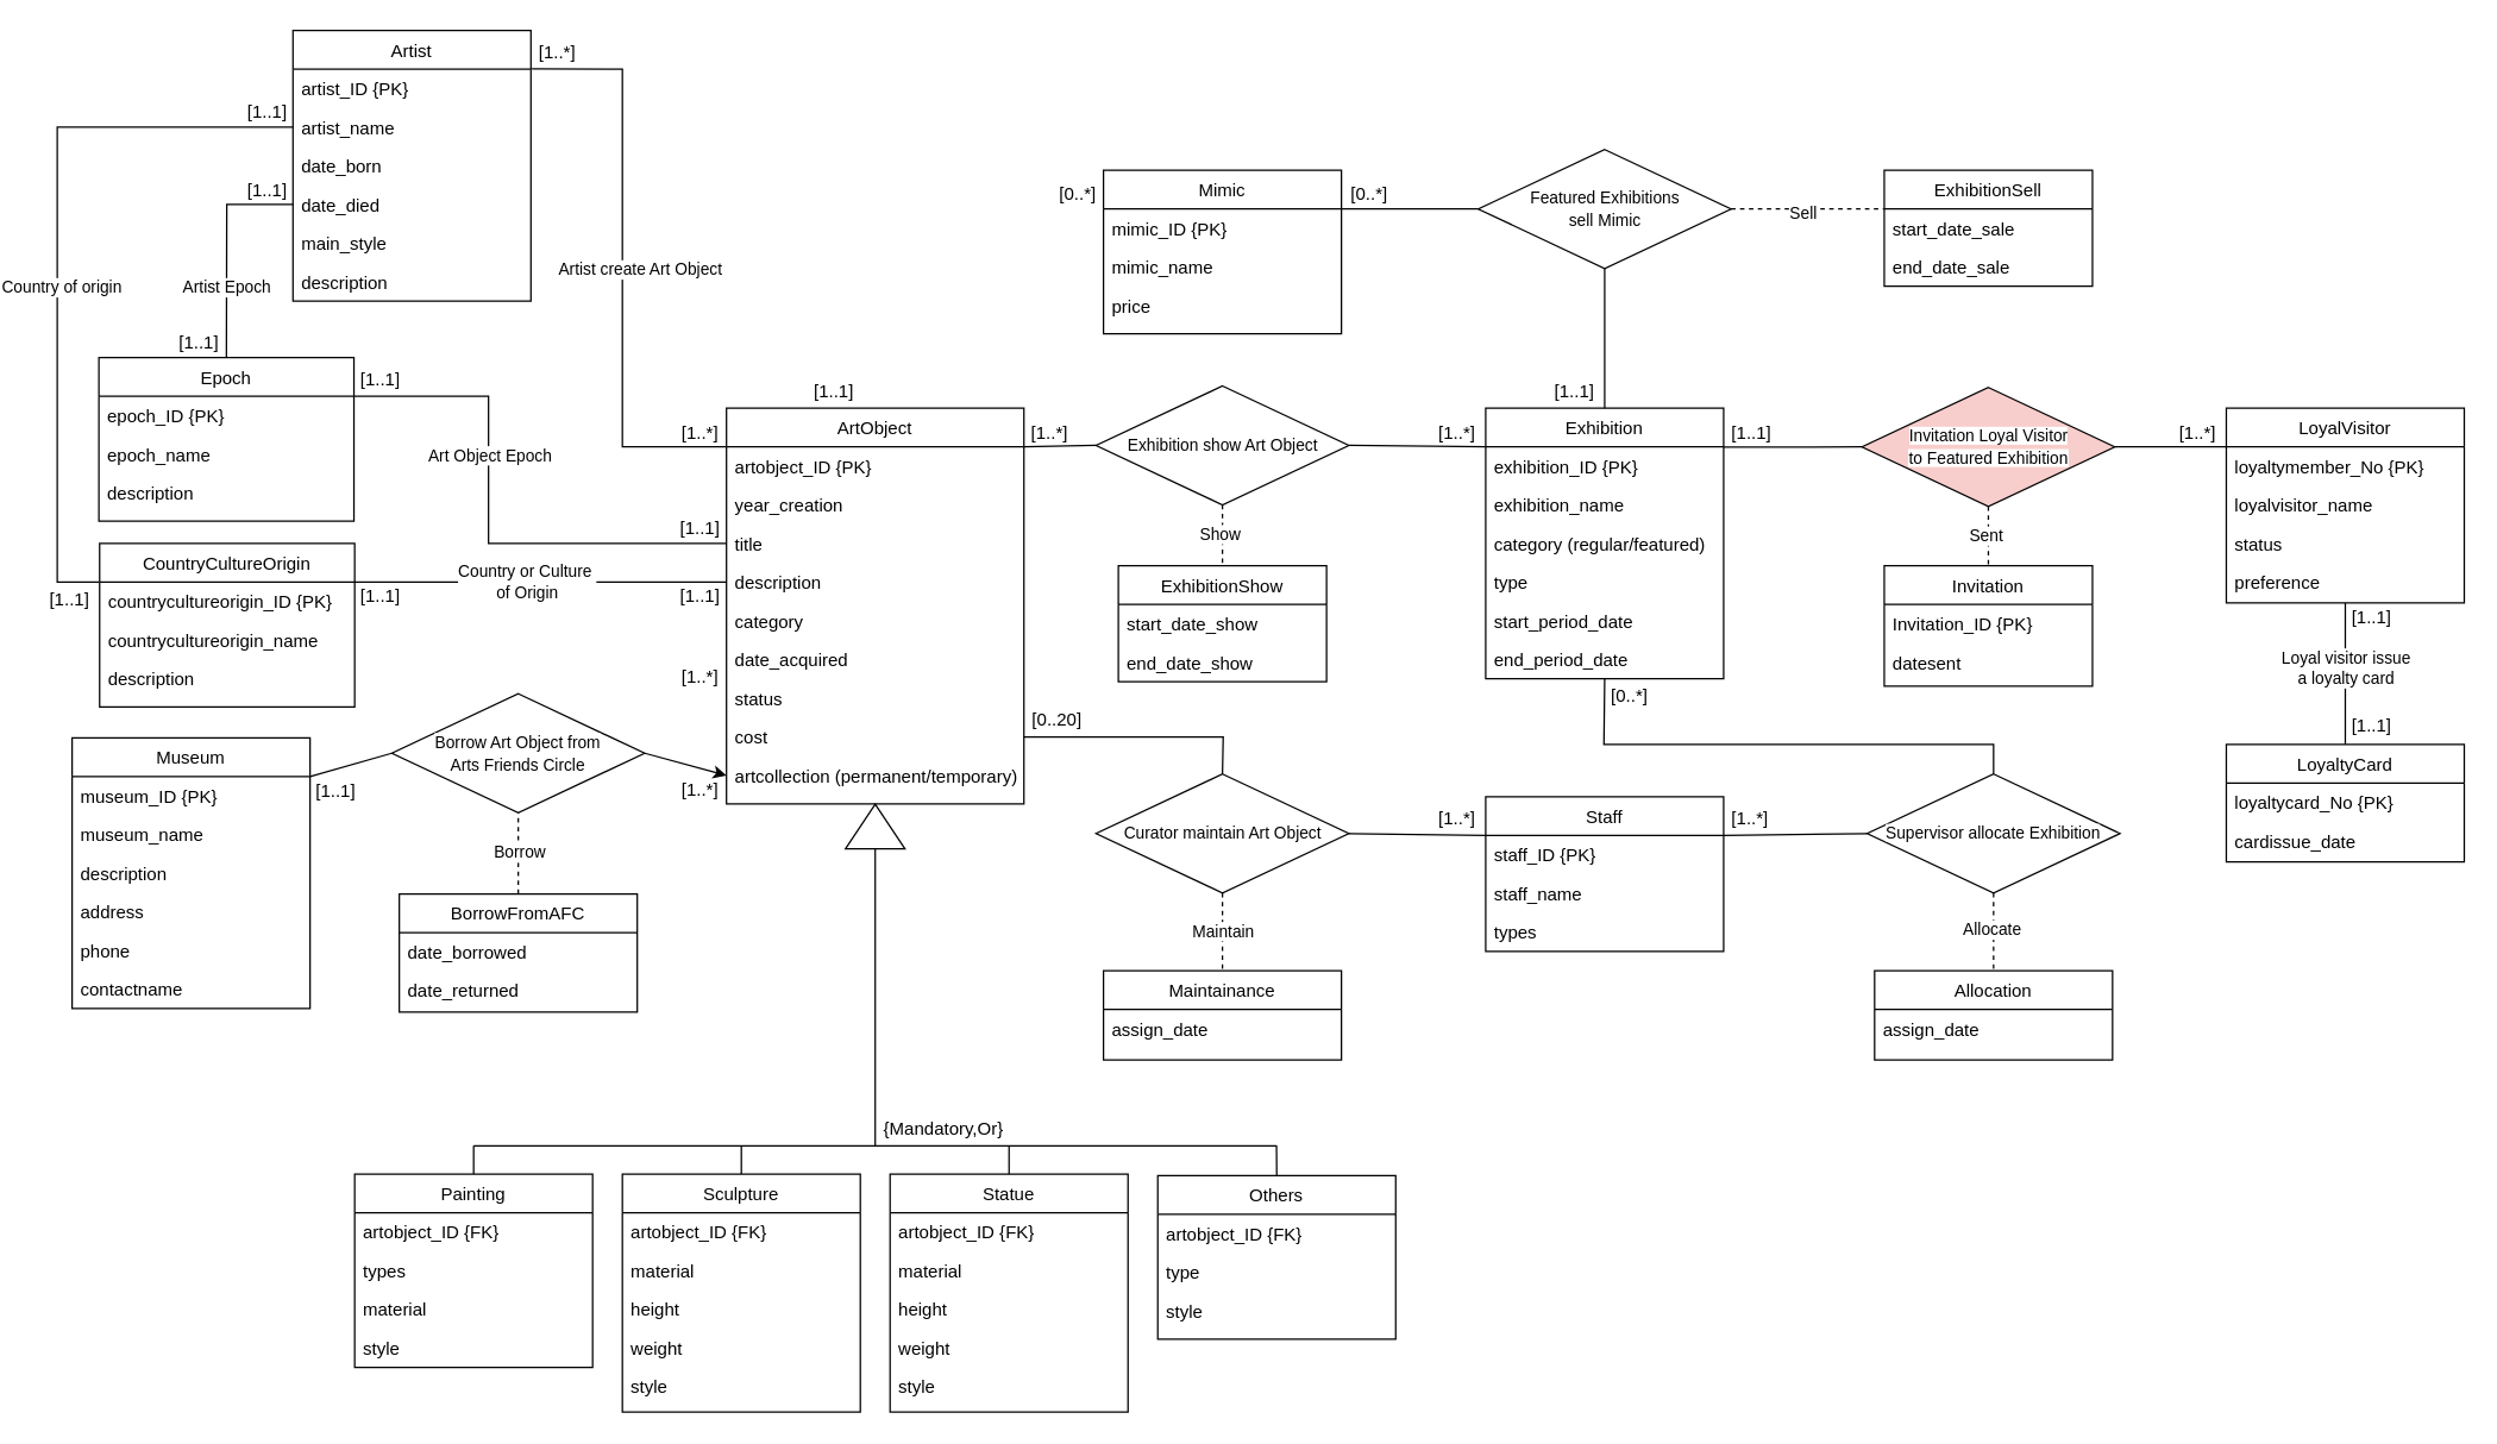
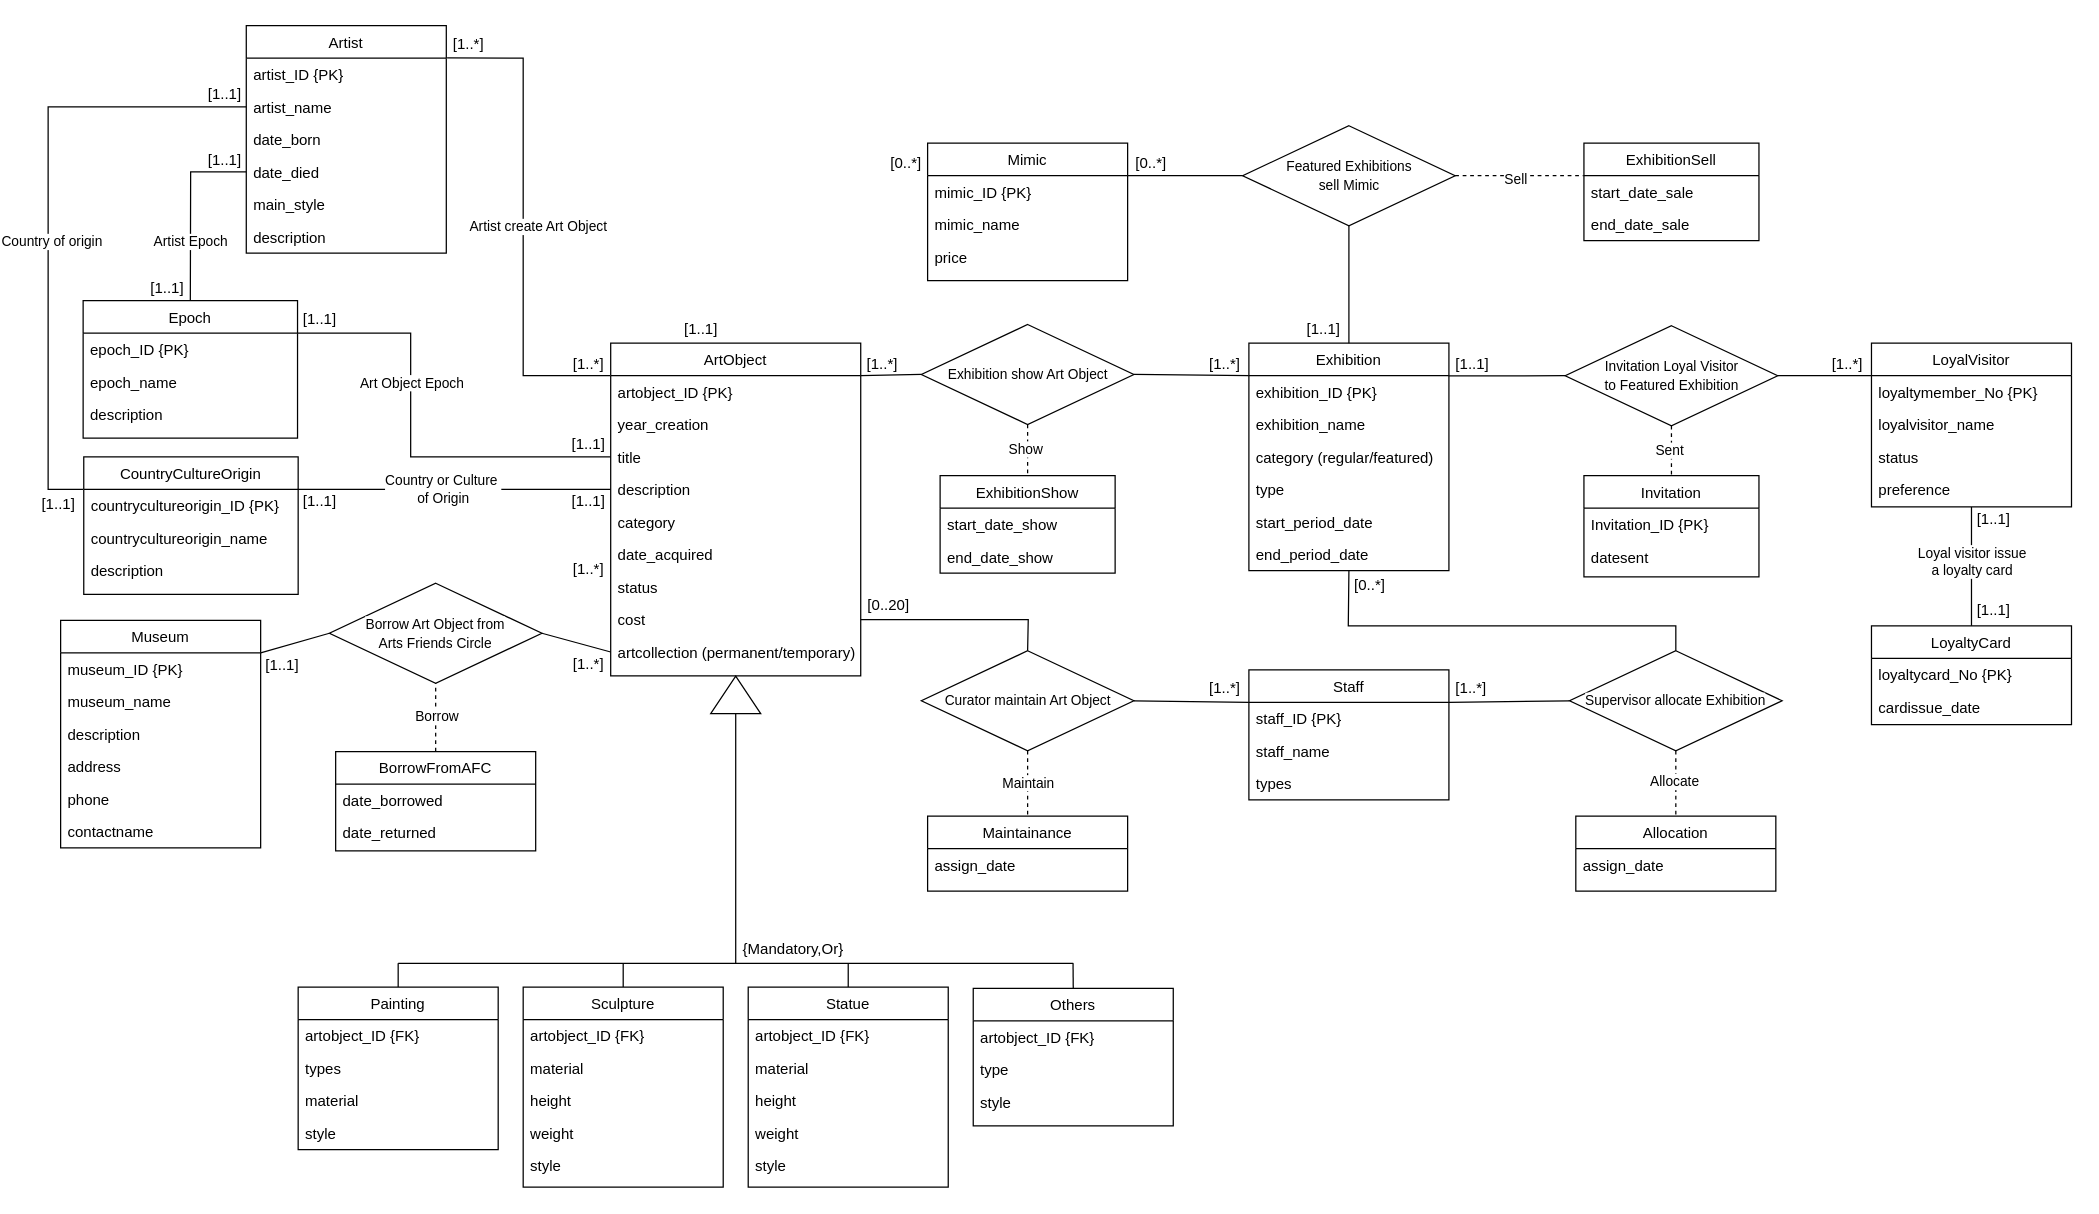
- <mxCell id="82" value="&lt;span style=&quot;font-size: 11px; text-wrap-mode: nowrap; background-color: rgb(255, 255, 255);&quot;&gt;Invitation Loyal Visitor&lt;br&gt;to Featured Exhibition&lt;/span&gt;" style="rhombus;whiteSpace=wrap;html=1;fillColor=#f8cecc;" parent="1" vertex="1"><mxGeometry x="1248.5" y="260" width="170" height="80" as="geometry" /></mxCell>
+ <mxCell id="82" value="&lt;span style=&quot;font-size: 11px; text-wrap-mode: nowrap; background-color: rgb(255, 255, 255);&quot;&gt;Invitation Loyal Visitor&lt;br&gt;to Featured Exhibition&lt;/span&gt;" style="rhombus;whiteSpace=wrap;html=1;" parent="1" vertex="1"><mxGeometry x="1248.5" y="260" width="170" height="80" as="geometry" /></mxCell>
- <mxCell id="165" value="" style="endArrow=classic;html=1;rounded=0;entryX=0;entryY=0.5;entryDx=0;entryDy=0;exitX=1;exitY=0.5;exitDx=0;exitDy=0;" edge="1" parent="1" source="135" target="18"><mxGeometry width="50" height="50" relative="1" as="geometry"><mxPoint x="375" y="490" as="sourcePoint" /><mxPoint x="465" y="500" as="targetPoint" /></mxGeometry></mxCell>
+ <mxCell id="165" value="" style="endArrow=none;html=1;rounded=0;entryX=0;entryY=0.5;entryDx=0;entryDy=0;exitX=1;exitY=0.5;exitDx=0;exitDy=0;" edge="1" parent="1" source="135" target="18"><mxGeometry width="50" height="50" relative="1" as="geometry"><mxPoint x="375" y="490" as="sourcePoint" /><mxPoint x="465" y="500" as="targetPoint" /></mxGeometry></mxCell>
